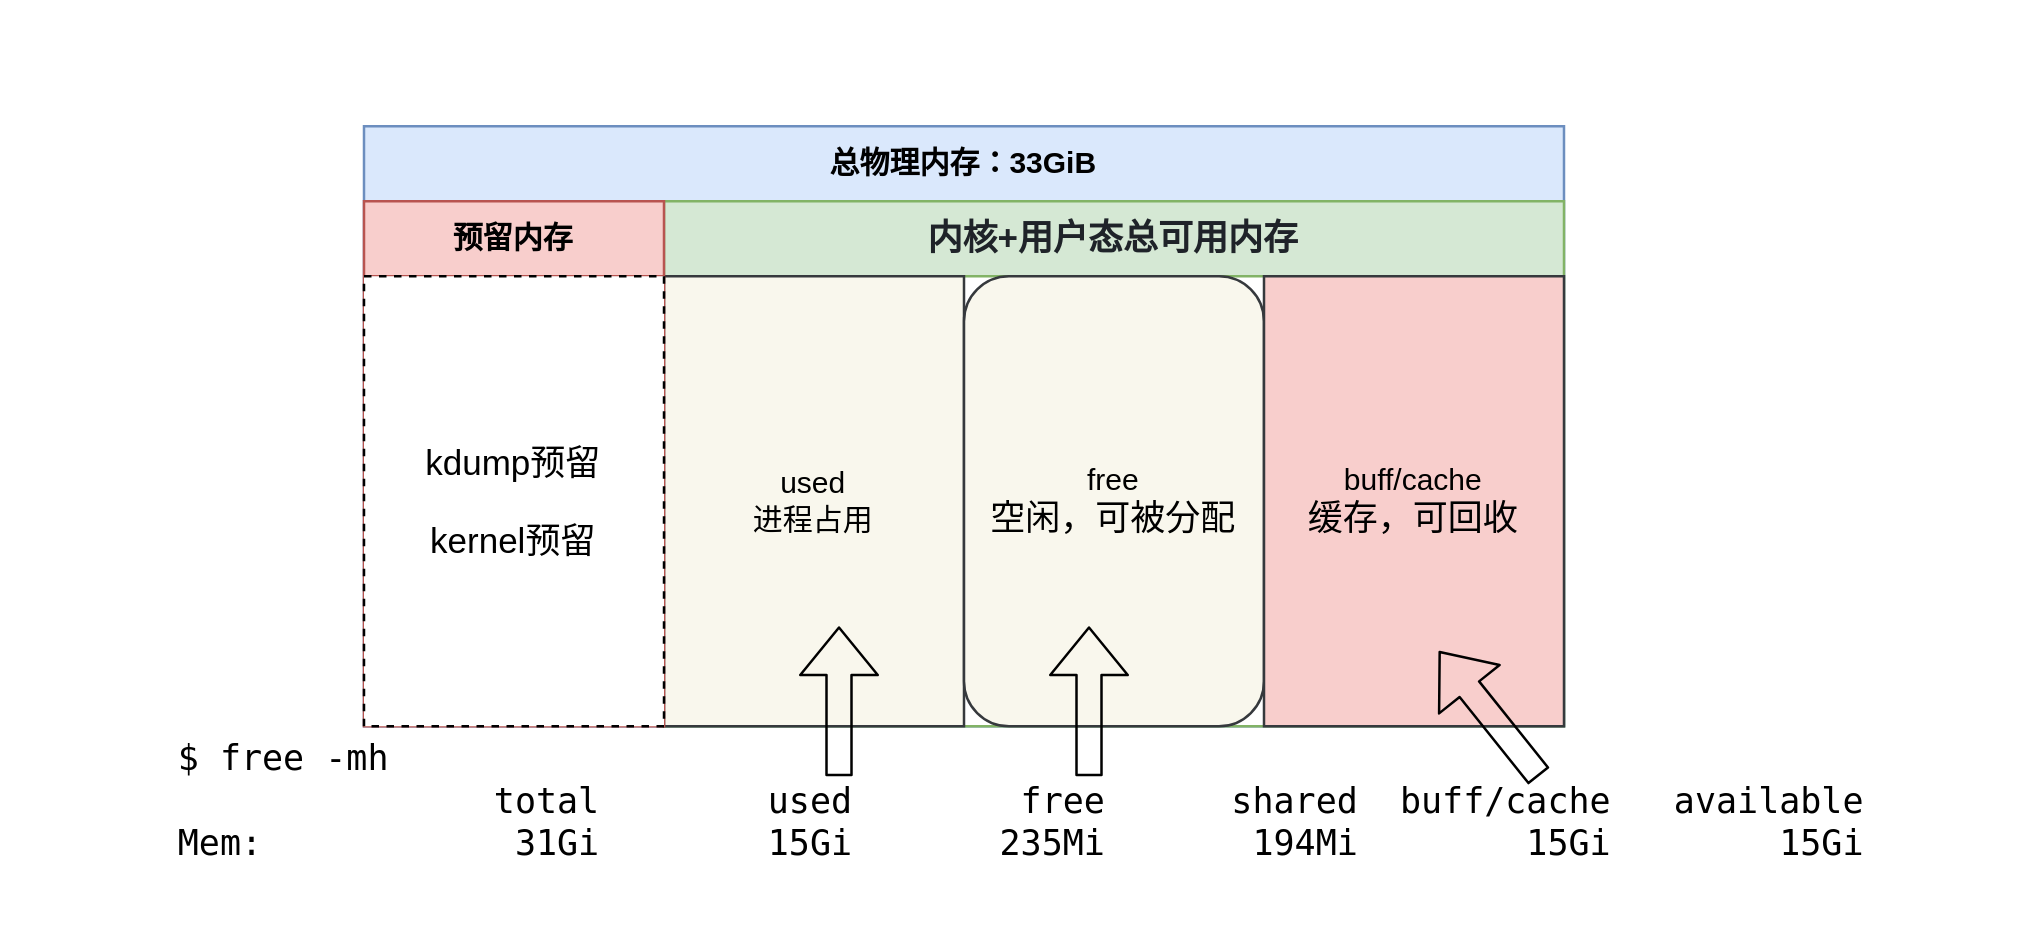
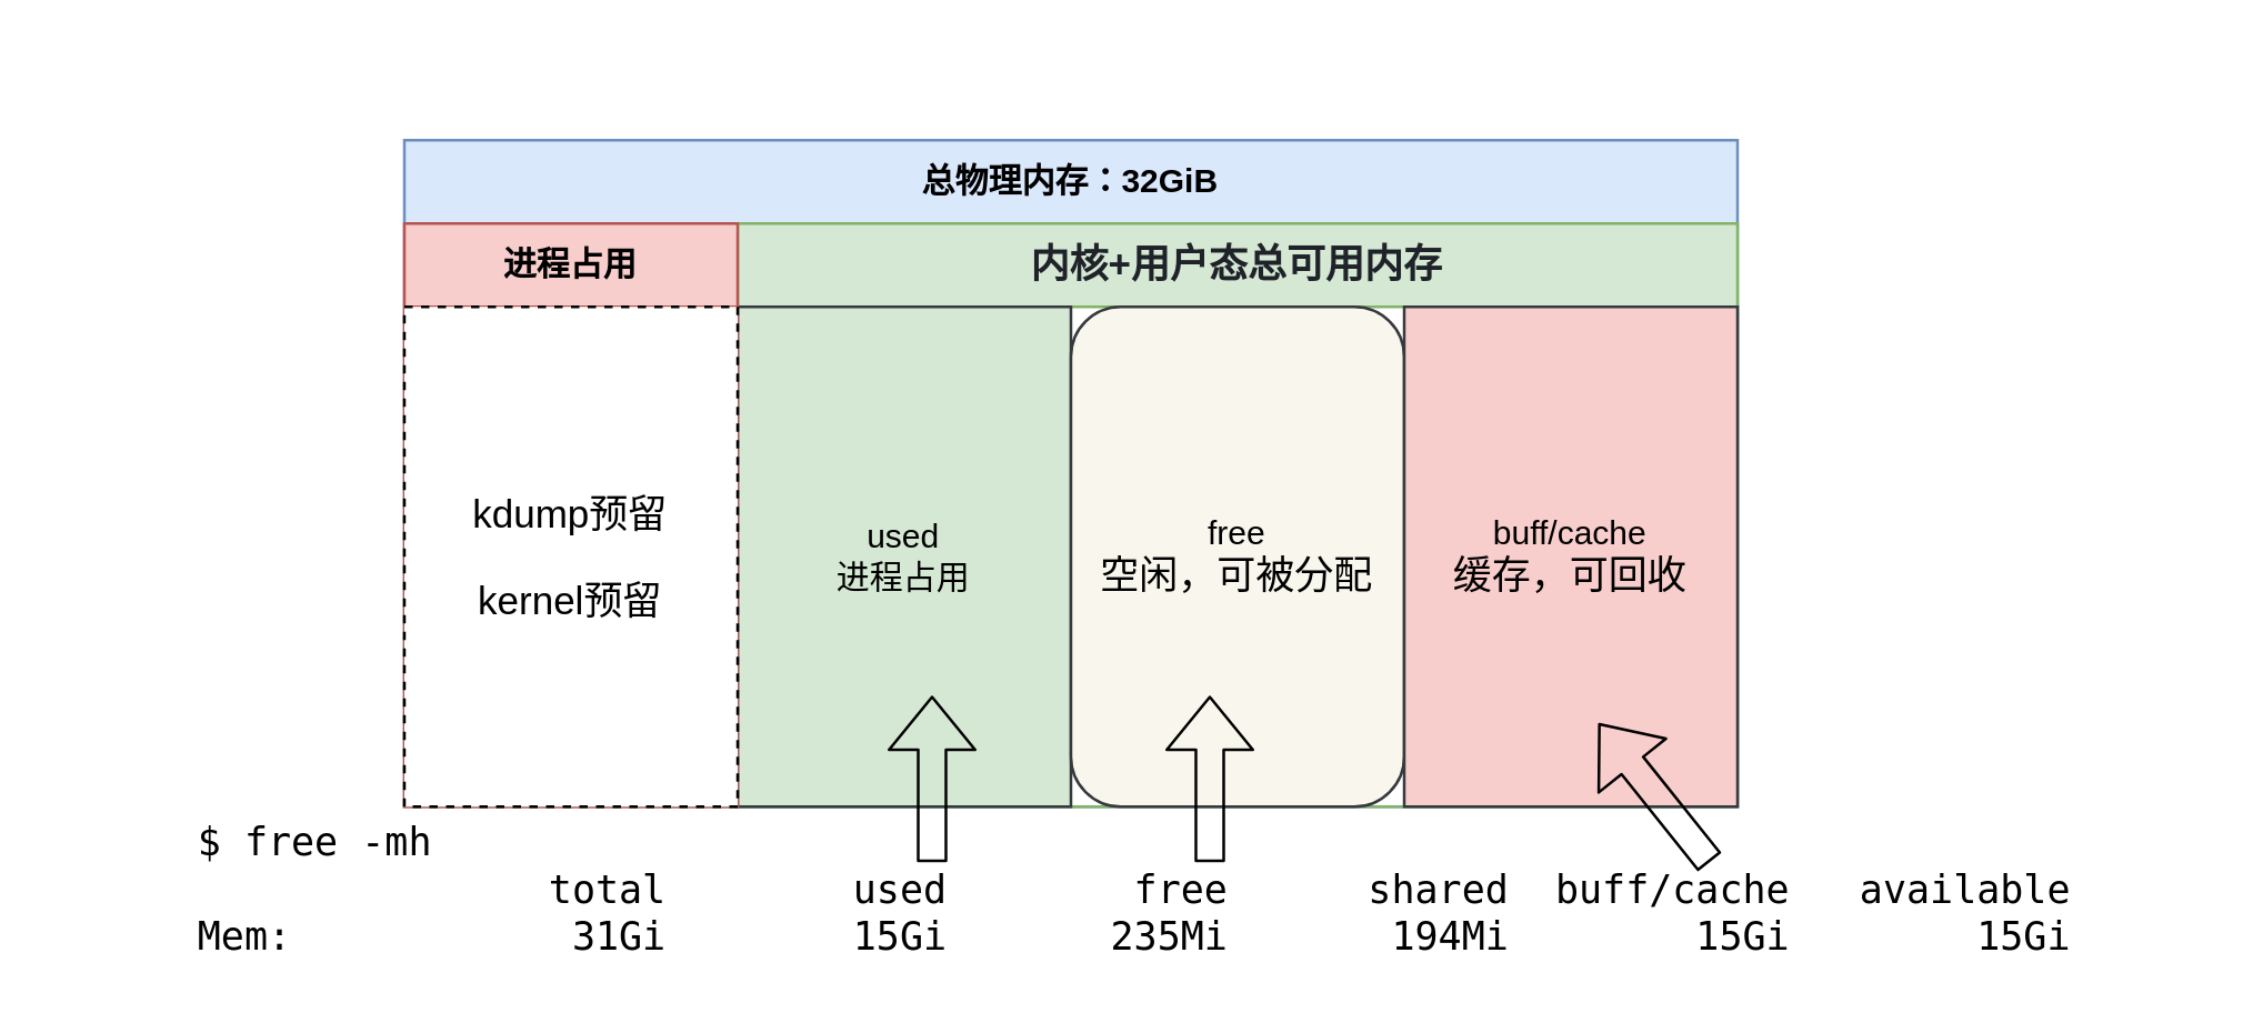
- <mxCell id="4" value="总物理内存：33GiB" style="swimlane;whiteSpace=wrap;html=1;rounded=0;startSize=30;shadow=0;fillColor=#dae8fc;strokeColor=#6c8ebf;" vertex="1" parent="1"><mxGeometry x="145" y="50" width="480" height="240" as="geometry"><mxRectangle x="130" y="80" width="150" height="30" as="alternateBounds" /></mxGeometry></mxCell>
+ <mxCell id="4" value="总物理内存：32GiB" style="swimlane;whiteSpace=wrap;html=1;rounded=0;startSize=30;shadow=0;fillColor=#dae8fc;strokeColor=#6c8ebf;" vertex="1" parent="1"><mxGeometry x="145" y="50" width="480" height="240" as="geometry"><mxRectangle x="130" y="80" width="150" height="30" as="alternateBounds" /></mxGeometry></mxCell>
- <mxCell id="12" value="预留内存" style="swimlane;whiteSpace=wrap;html=1;startSize=30;fillColor=#f8cecc;strokeColor=#b85450;" vertex="1" parent="4"><mxGeometry y="30" width="120" height="210" as="geometry" /></mxCell>
+ <mxCell id="12" value="进程占用" style="swimlane;whiteSpace=wrap;html=1;startSize=30;fillColor=#f8cecc;strokeColor=#b85450;" vertex="1" parent="4"><mxGeometry y="30" width="120" height="210" as="geometry" /></mxCell>
- <mxCell id="6" value="used&lt;div&gt;进程占用&lt;/div&gt;" style="rounded=0;whiteSpace=wrap;html=1;fillColor=#f9f7ed;strokeColor=#36393d;" vertex="1" parent="5"><mxGeometry y="30" width="120" height="180" as="geometry" /></mxCell>
+ <mxCell id="6" value="used&lt;div&gt;进程占用&lt;/div&gt;" style="rounded=0;whiteSpace=wrap;html=1;fillColor=#d5e8d4;strokeColor=#36393d;" vertex="1" parent="5"><mxGeometry y="30" width="120" height="180" as="geometry" /></mxCell>
